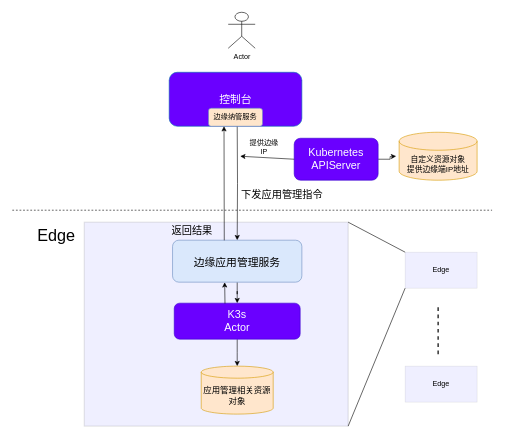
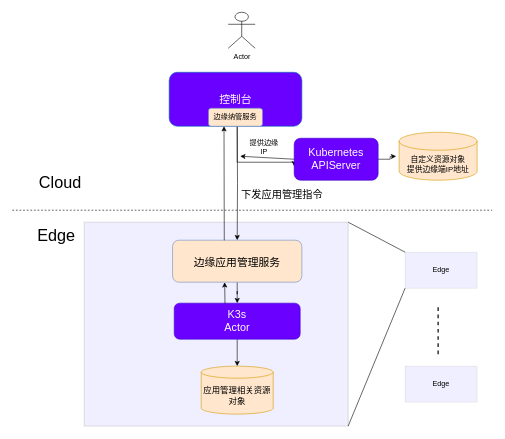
+ <mxCell id="5" style="edgeStyle=orthogonalEdgeStyle;rounded=0;orthogonalLoop=1;jettySize=auto;html=1;fontSize=27;entryX=0;entryY=0.667;entryDx=0;entryDy=0;entryPerimeter=0;" parent="1" source="6" target="10" edge="1"><mxGeometry relative="1" as="geometry"><mxPoint x="490" y="260" as="targetPoint" /><Array as="points"><mxPoint x="395" y="270" /></Array></mxGeometry></mxCell>
+ <mxCell id="11" value="&lt;font style=&quot;font-size: 27px;&quot;&gt;Cloud&lt;/font&gt;" style="text;html=1;strokeColor=none;fillColor=none;align=center;verticalAlign=middle;whiteSpace=wrap;rounded=0;fontSize=18;" parent="1" vertex="1"><mxGeometry x="70" y="290" width="60" height="30" as="geometry" /></mxCell>
- <mxCell id="17" value="返回结果" style="text;html=1;strokeColor=none;fillColor=none;align=center;verticalAlign=middle;whiteSpace=wrap;rounded=0;fontSize=17;" parent="1" vertex="1"><mxGeometry x="270" y="370" width="100" height="30" as="geometry" /></mxCell>
- <mxCell id="14" value="&lt;font style=&quot;font-size: 18px;&quot;&gt;边缘应用管理服务&lt;/font&gt;" style="rounded=1;whiteSpace=wrap;html=1;fontSize=27;fillColor=#dae8fc;strokeColor=#6c8ebf;" parent="1" vertex="1"><mxGeometry x="287.18" y="400" width="215.63" height="70" as="geometry" /></mxCell>
+ <mxCell id="14" value="&lt;font style=&quot;font-size: 18px;&quot;&gt;边缘应用管理服务&lt;/font&gt;" style="rounded=1;whiteSpace=wrap;html=1;fontSize=27;fillColor=#ffe6cc;strokeColor=#6c8ebf;" parent="1" vertex="1"><mxGeometry x="287.18" y="400" width="215.63" height="70" as="geometry" /></mxCell>
